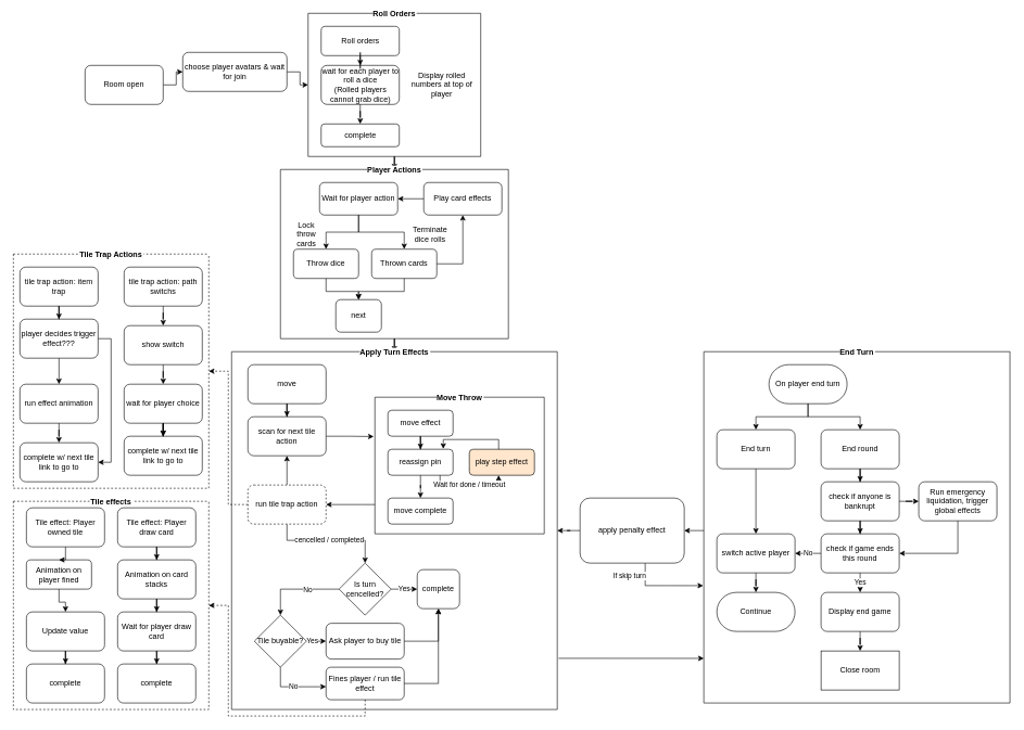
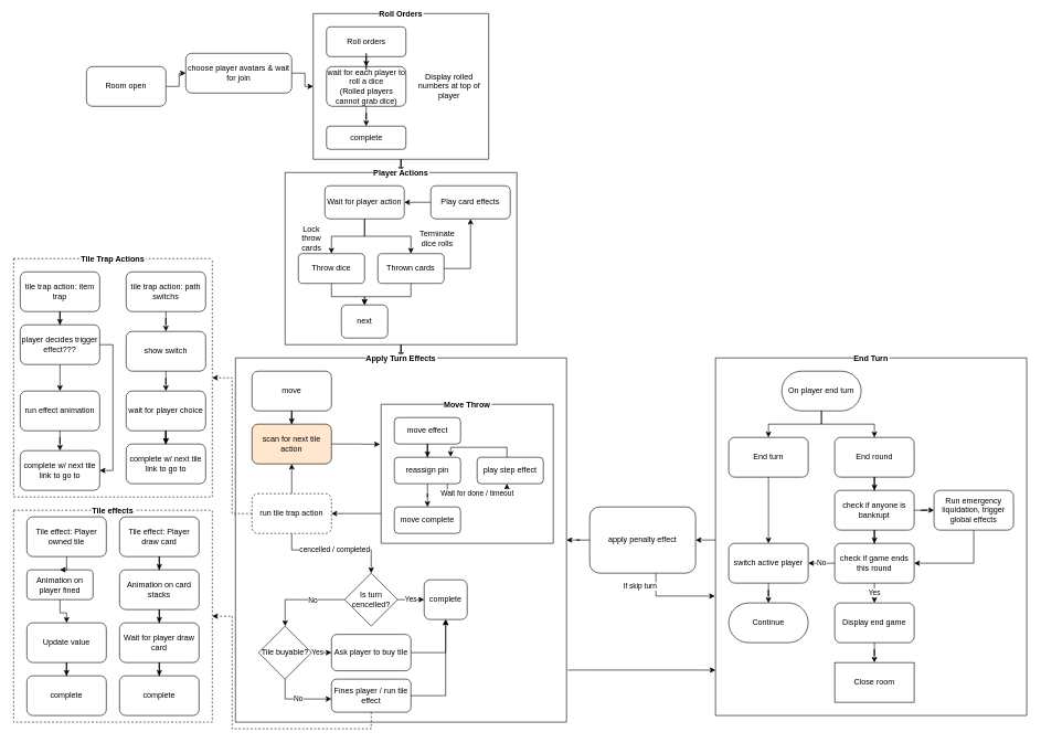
- <mxCell id="37" value="scan for next tile action" style="rounded=1;whiteSpace=wrap;html=1;" vertex="1" parent="34"><mxGeometry x="25" y="100" width="120" height="60" as="geometry" /></mxCell>
+ <mxCell id="37" value="scan for next tile action" style="rounded=1;whiteSpace=wrap;html=1;fillColor=#ffe6cc;" vertex="1" parent="34"><mxGeometry x="25" y="100" width="120" height="60" as="geometry" /></mxCell>
- <mxCell id="61" value="play step effect" style="rounded=1;whiteSpace=wrap;html=1;fillColor=#ffe6cc;" vertex="1" parent="56"><mxGeometry x="145" y="80" width="100" height="40" as="geometry" /></mxCell>
+ <mxCell id="61" value="play step effect" style="rounded=1;whiteSpace=wrap;html=1;" vertex="1" parent="56"><mxGeometry x="145" y="80" width="100" height="40" as="geometry" /></mxCell>
